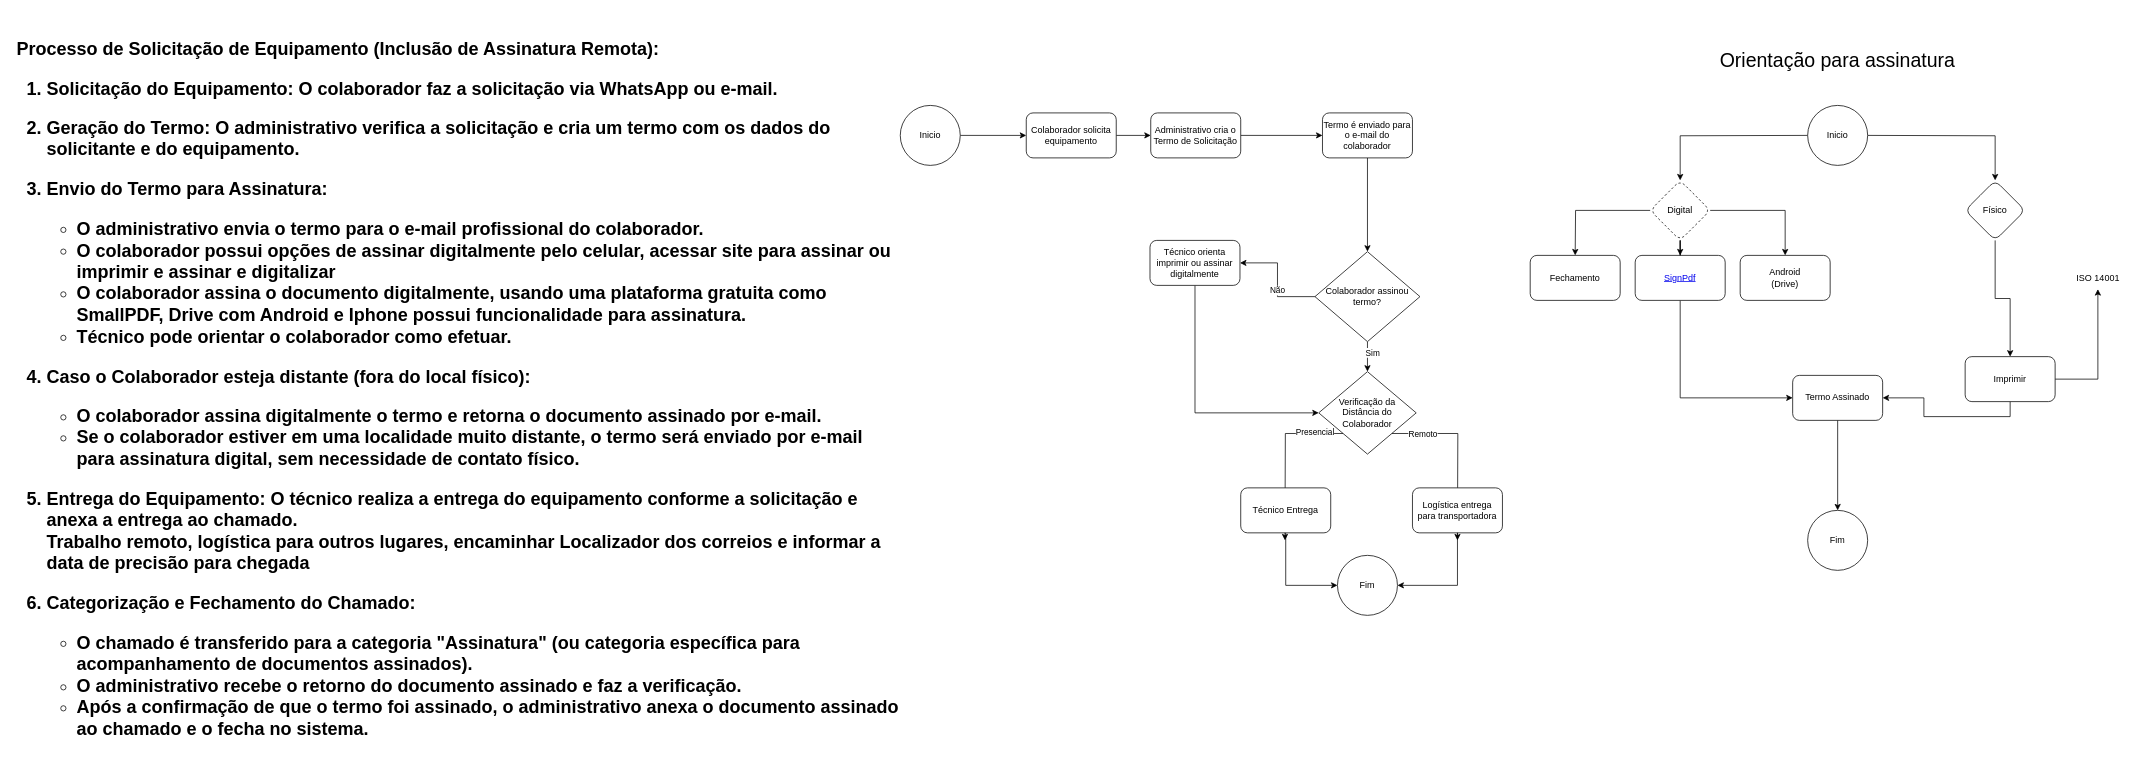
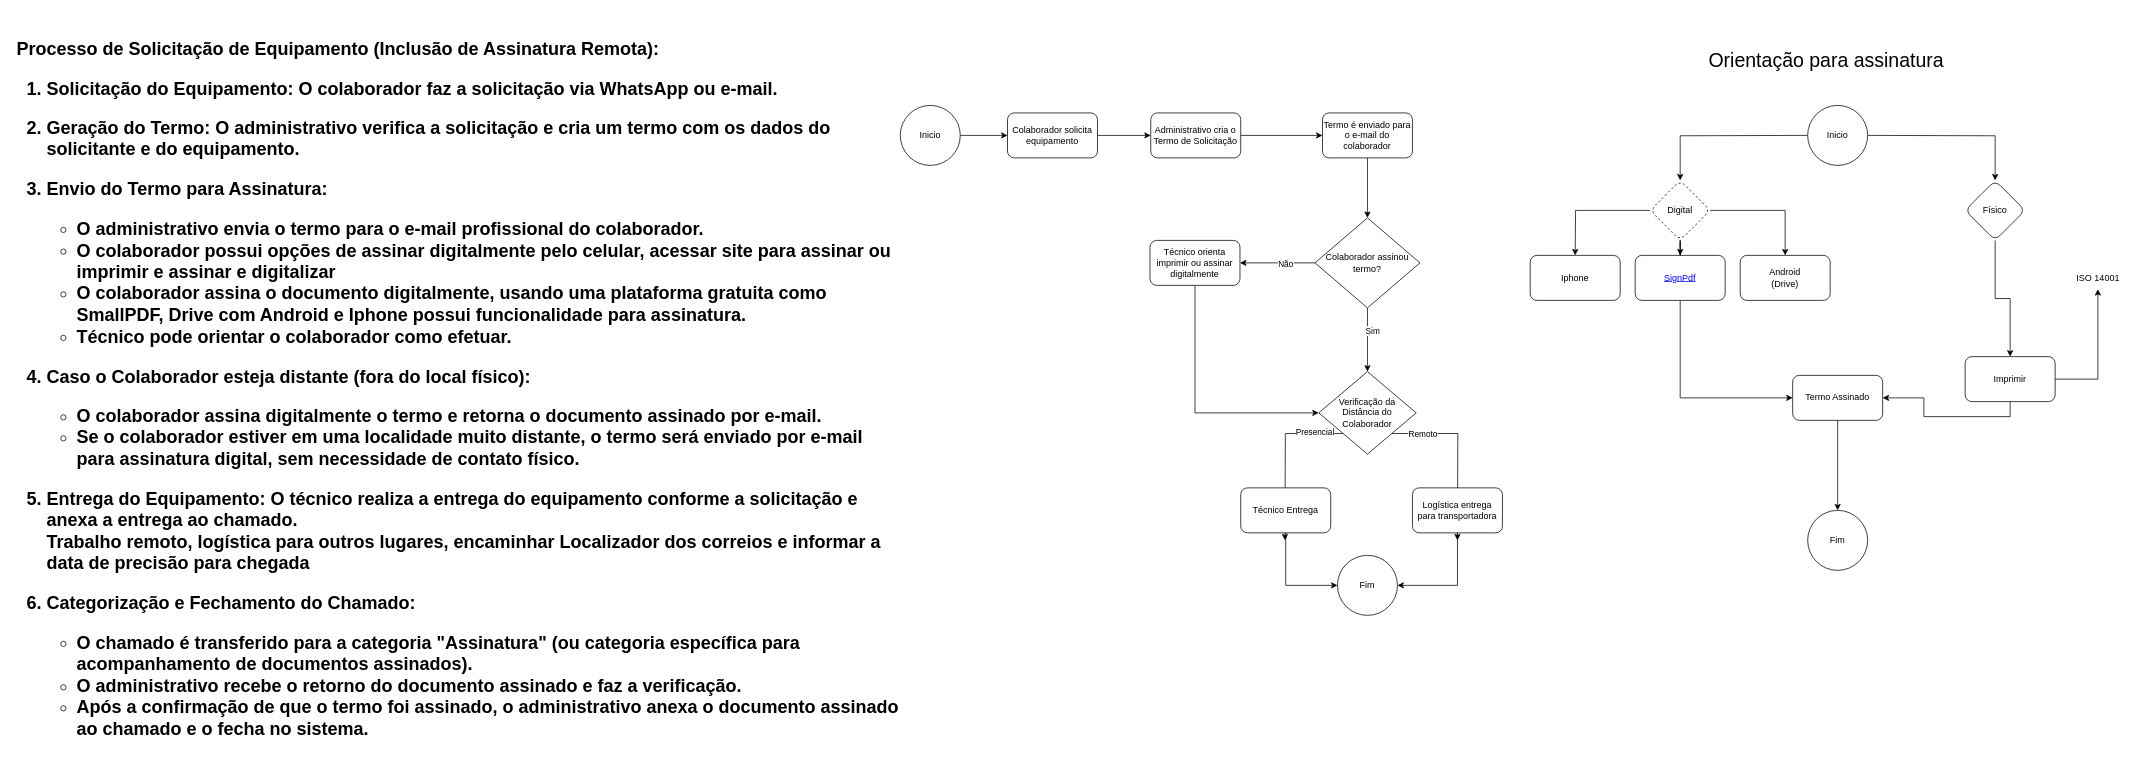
- <mxCell id="48" value="&lt;font style=&quot;font-size: 26px;&quot;&gt;Orientação para assinatura&lt;/font&gt;" style="text;html=1;align=center;verticalAlign=middle;whiteSpace=wrap;rounded=0;" vertex="1" parent="1"><mxGeometry x="2190" y="30" width="520" height="100" as="geometry" /></mxCell>
+ <mxCell id="48" value="&lt;font style=&quot;font-size: 26px;&quot;&gt;Orientação para assinatura&lt;/font&gt;" style="text;html=1;align=center;verticalAlign=middle;whiteSpace=wrap;rounded=0;" vertex="1" parent="1"><mxGeometry x="2175" y="30" width="520" height="100" as="geometry" /></mxCell>
- <mxCell id="25" value="Colaborador solicita equipamento" style="whiteSpace=wrap;html=1;rounded=1;" vertex="1" parent="1"><mxGeometry x="1368" y="150" width="120" height="60" as="geometry" /></mxCell>
+ <mxCell id="25" value="Colaborador solicita equipamento" style="whiteSpace=wrap;html=1;rounded=1;" vertex="1" parent="1"><mxGeometry x="1343" y="150" width="120" height="60" as="geometry" /></mxCell>
- <mxCell id="5" value="Fechamento" style="whiteSpace=wrap;html=1;rounded=1;" vertex="1" parent="1"><mxGeometry x="2040" y="340" width="120" height="60" as="geometry" /></mxCell>
+ <mxCell id="5" value="Iphone" style="whiteSpace=wrap;html=1;rounded=1;" vertex="1" parent="1"><mxGeometry x="2040" y="340" width="120" height="60" as="geometry" /></mxCell>
- <mxCell id="34" value="&lt;span class=&quot;hljs-selector-attr&quot;&gt;Colaborador assinou termo?&lt;/span&gt;" style="rhombus;whiteSpace=wrap;html=1;" vertex="1" parent="1"><mxGeometry x="1753" y="335" width="140" height="120" as="geometry" /></mxCell>
+ <mxCell id="34" value="&lt;span class=&quot;hljs-selector-attr&quot;&gt;Colaborador assinou termo?&lt;/span&gt;" style="rhombus;whiteSpace=wrap;html=1;" vertex="1" parent="1"><mxGeometry x="1753" y="290" width="140" height="120" as="geometry" /></mxCell>
